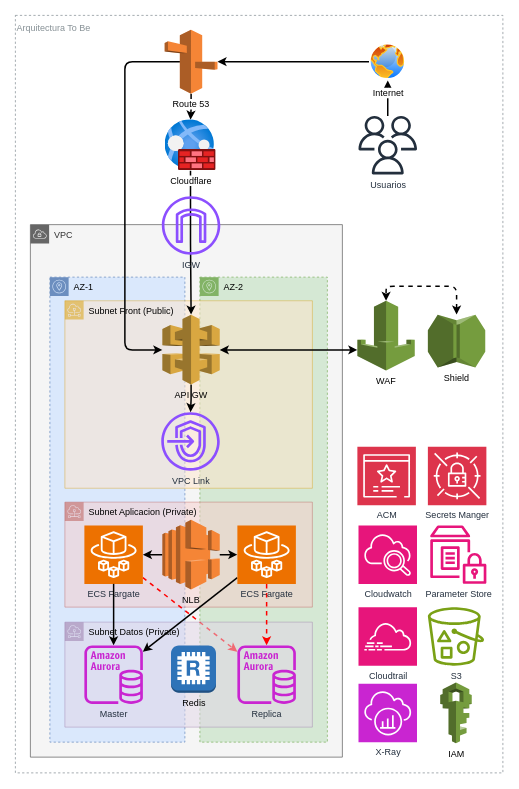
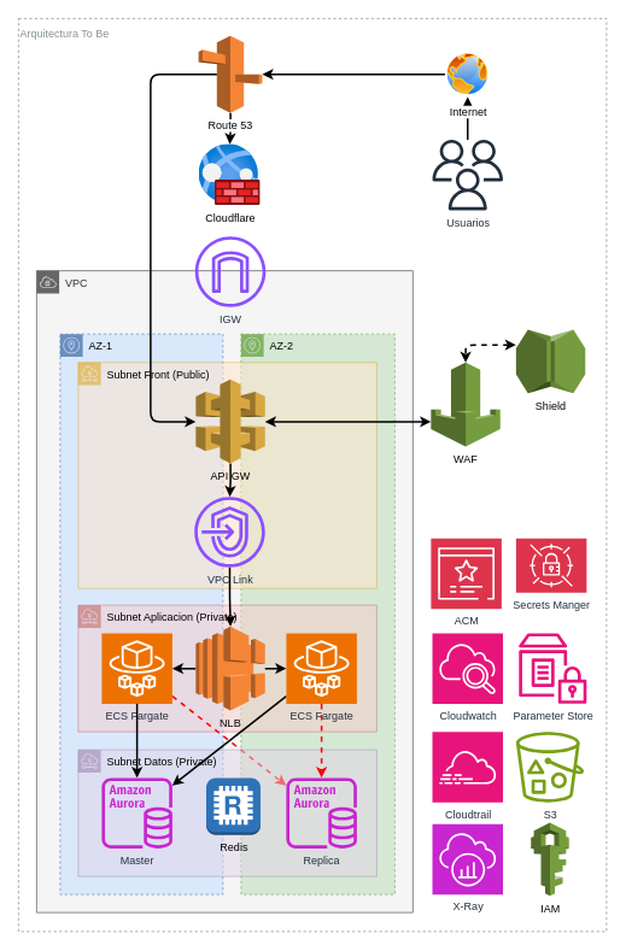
- <mxCell id="28" style="edgeStyle=orthogonalEdgeStyle;rounded=0;orthogonalLoop=1;jettySize=auto;html=1;strokeWidth=2;" parent="1" source="31" target="25" edge="1"><mxGeometry relative="1" as="geometry" /></mxCell>
- <mxCell id="42" value="Shield" style="outlineConnect=0;dashed=0;verticalLabelPosition=bottom;verticalAlign=top;align=center;html=1;shape=mxgraph.aws3.shield;fillColor=#759C3E;gradientColor=none;" parent="1" vertex="1"><mxGeometry x="570" y="419" width="76.5" height="70.5" as="geometry" /></mxCell>
+ <mxCell id="42" value="Shield" style="outlineConnect=0;dashed=0;verticalLabelPosition=bottom;verticalAlign=top;align=center;html=1;shape=mxgraph.aws3.shield;fillColor=#759C3E;gradientColor=none;" parent="1" vertex="1"><mxGeometry x="570" y="364" width="76.5" height="70.5" as="geometry" /></mxCell>
- <mxCell id="40" value="Secrets Manger" style="sketch=0;points=[[0,0,0],[0.25,0,0],[0.5,0,0],[0.75,0,0],[1,0,0],[0,1,0],[0.25,1,0],[0.5,1,0],[0.75,1,0],[1,1,0],[0,0.25,0],[0,0.5,0],[0,0.75,0],[1,0.25,0],[1,0.5,0],[1,0.75,0]];outlineConnect=0;fontColor=#232F3E;fillColor=#DD344C;strokeColor=#ffffff;dashed=0;verticalLabelPosition=bottom;verticalAlign=top;align=center;html=1;fontSize=12;fontStyle=0;aspect=fixed;shape=mxgraph.aws4.resourceIcon;resIcon=mxgraph.aws4.secrets_manager;" parent="1" vertex="1"><mxGeometry x="570" y="595" width="78" height="78" as="geometry" /></mxCell>
+ <mxCell id="40" value="Secrets Manger" style="sketch=0;points=[[0,0,0],[0.25,0,0],[0.5,0,0],[0.75,0,0],[1,0,0],[0,1,0],[0.25,1,0],[0.5,1,0],[0.75,1,0],[1,1,0],[0,0.25,0],[0,0.5,0],[0,0.75,0],[1,0.25,0],[1,0.5,0],[1,0.75,0]];outlineConnect=0;fontColor=#232F3E;fillColor=#DD344C;strokeColor=#ffffff;dashed=0;verticalLabelPosition=bottom;verticalAlign=top;align=center;html=1;fontSize=12;fontStyle=0;aspect=fixed;shape=mxgraph.aws4.resourceIcon;resIcon=mxgraph.aws4.secrets_manager;" parent="1" vertex="1"><mxGeometry x="570" y="595" width="78" height="60" as="geometry" /></mxCell>
+ <mxCell id="18" style="edgeStyle=orthogonalEdgeStyle;rounded=0;orthogonalLoop=1;jettySize=auto;html=1;strokeWidth=2;" parent="1" source="19" target="24" edge="1"><mxGeometry relative="1" as="geometry" /></mxCell>
